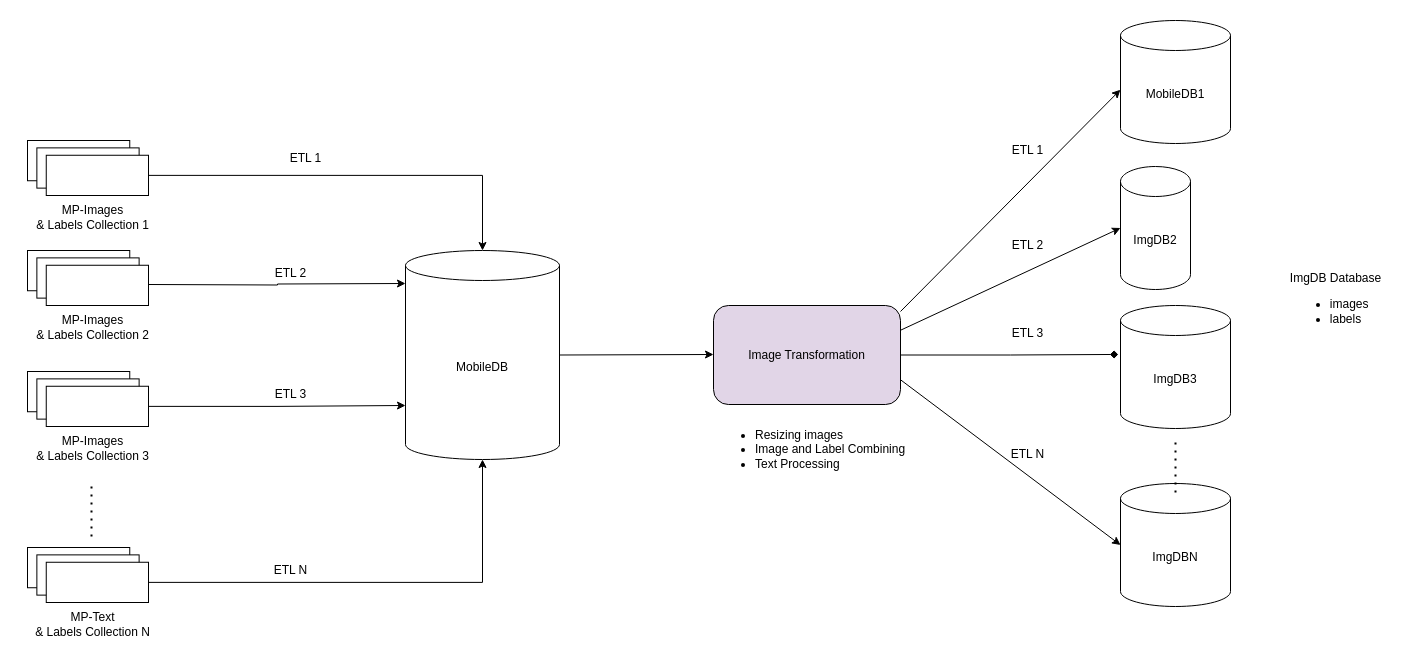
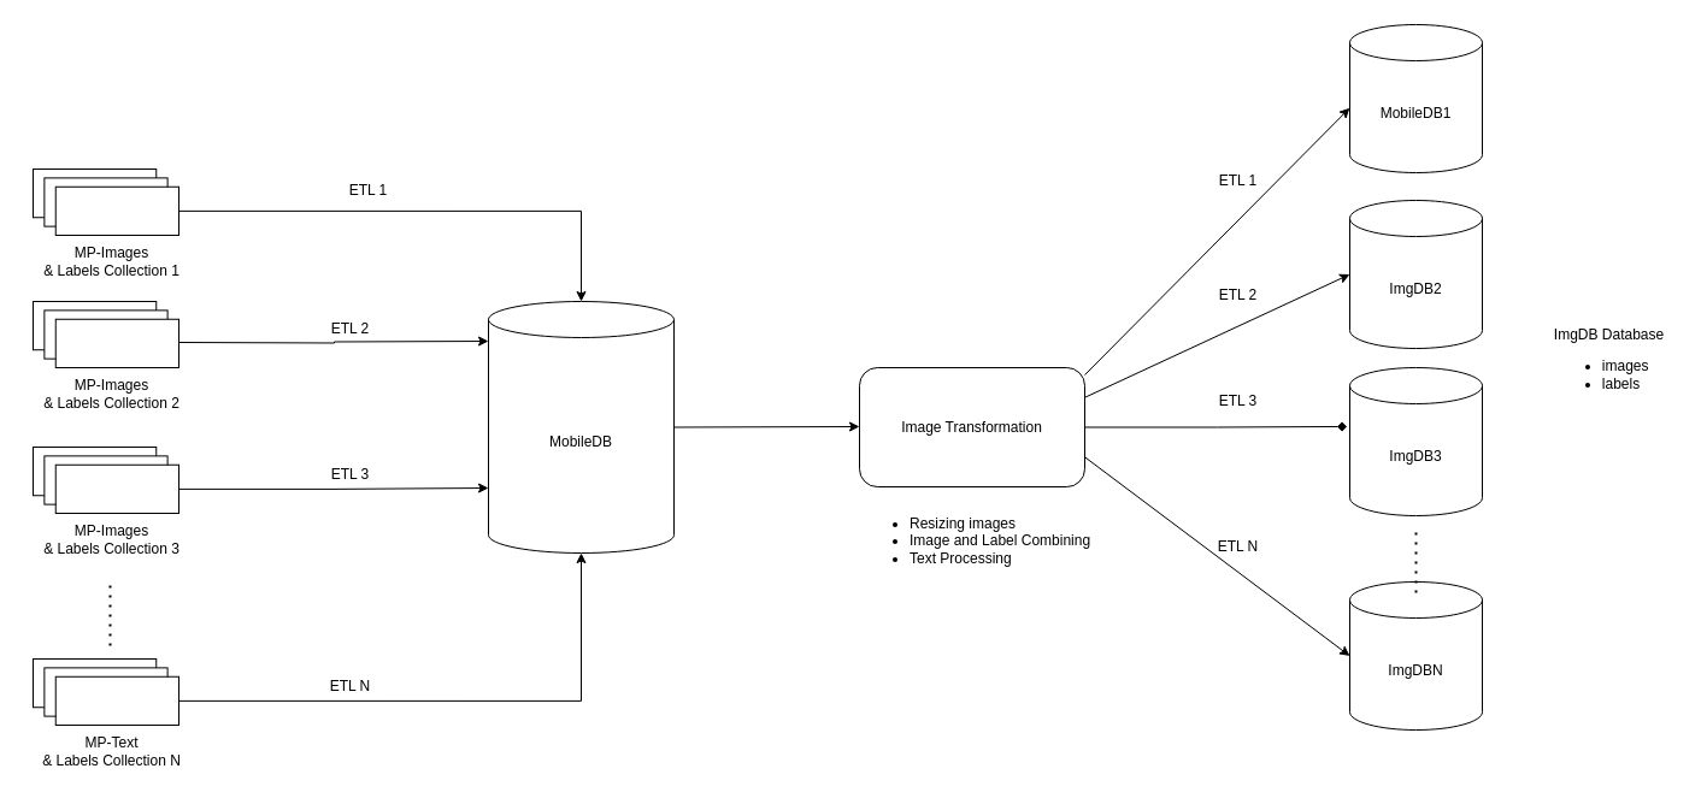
- <mxCell id="41" value="ImgDB2" style="shape=cylinder3;whiteSpace=wrap;html=1;boundedLbl=1;backgroundOutline=1;size=15;" vertex="1" parent="1"><mxGeometry x="1120" y="166" width="70" height="123" as="geometry" /></mxCell>
+ <mxCell id="41" value="ImgDB2" style="shape=cylinder3;whiteSpace=wrap;html=1;boundedLbl=1;backgroundOutline=1;size=15;" vertex="1" parent="1"><mxGeometry x="1120" y="166" width="110" height="123" as="geometry" /></mxCell>
- <mxCell id="38" value="Image Transformation" style="rounded=1;whiteSpace=wrap;html=1;fillColor=#e1d5e7;" vertex="1" parent="1"><mxGeometry x="713" y="305" width="187" height="99" as="geometry" /></mxCell>
+ <mxCell id="38" value="Image Transformation" style="rounded=1;whiteSpace=wrap;html=1;" vertex="1" parent="1"><mxGeometry x="713" y="305" width="187" height="99" as="geometry" /></mxCell>
